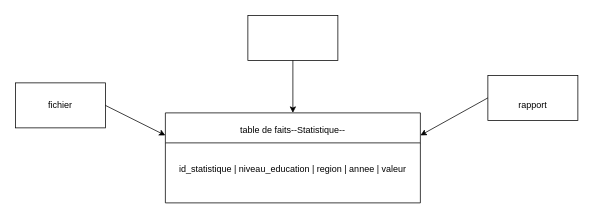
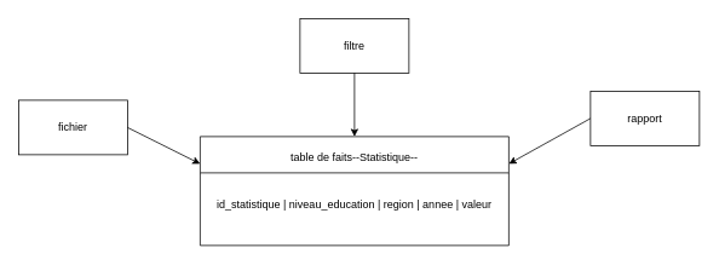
+ <mxCell id="8" value="filtre" style="text;html=1;strokeColor=none;fillColor=none;align=center;verticalAlign=middle;whiteSpace=wrap;rounded=0;" vertex="1" parent="1"><mxGeometry x="360" y="35" width="60" height="30" as="geometry" /></mxCell>
- <mxCell id="10" value="rapport" style="text;html=1;strokeColor=none;fillColor=none;align=center;verticalAlign=middle;whiteSpace=wrap;rounded=0;" vertex="1" parent="1"><mxGeometry x="680" y="125" width="60" height="30" as="geometry" /></mxCell>
+ <mxCell id="10" value="rapport" style="text;html=1;strokeColor=none;fillColor=none;align=center;verticalAlign=middle;whiteSpace=wrap;rounded=0;" vertex="1" parent="1"><mxGeometry x="680" y="115" width="60" height="30" as="geometry" /></mxCell>
